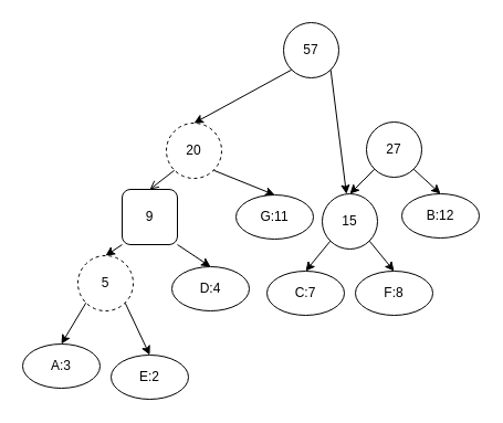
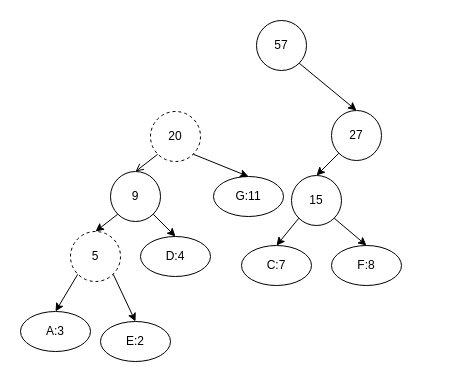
- <mxCell id="24" style="edgeStyle=none;html=1;exitX=0;exitY=1;exitDx=0;exitDy=0;entryX=0.5;entryY=0;entryDx=0;entryDy=0;" edge="1" parent="1" source="26" target="20"><mxGeometry relative="1" as="geometry" /></mxCell>
- <mxCell id="25" style="edgeStyle=none;html=1;exitX=1;exitY=1;exitDx=0;exitDy=0;" edge="1" parent="1" source="26" target="17"><mxGeometry relative="1" as="geometry" /></mxCell>
+ <mxCell id="25" style="edgeStyle=none;html=1;exitX=1;exitY=1;exitDx=0;exitDy=0;entryX=0.5;entryY=0;entryDx=0;entryDy=0;" edge="1" parent="1" source="26" target="23"><mxGeometry relative="1" as="geometry" /></mxCell>
- <mxCell id="22" style="edgeStyle=none;html=1;exitX=1;exitY=1;exitDx=0;exitDy=0;entryX=0.5;entryY=0;entryDx=0;entryDy=0;" edge="1" parent="1" source="23" target="3"><mxGeometry relative="1" as="geometry" /></mxCell>
- <mxCell id="3" value="B:12" style="ellipse;whiteSpace=wrap;html=1;" vertex="1" parent="1"><mxGeometry x="363" y="175" width="70" height="40" as="geometry" /></mxCell>
- <mxCell id="14" value="9" style="whiteSpace=wrap;html=1;aspect=fixed;rounded=1;" vertex="1" parent="1"><mxGeometry x="110" y="171" width="50" height="50" as="geometry" /></mxCell>
+ <mxCell id="14" value="9" style="ellipse;whiteSpace=wrap;html=1;aspect=fixed;" vertex="1" parent="1"><mxGeometry x="110" y="171" width="50" height="50" as="geometry" /></mxCell>
- <mxCell id="5" value="D:4" style="ellipse;whiteSpace=wrap;html=1;" vertex="1" parent="1"><mxGeometry x="155" y="241" width="70" height="40" as="geometry" /></mxCell>
+ <mxCell id="5" value="D:4" style="ellipse;whiteSpace=wrap;html=1;" vertex="1" parent="1"><mxGeometry x="140" y="236" width="70" height="40" as="geometry" /></mxCell>
- <mxCell id="7" value="F:8" style="ellipse;whiteSpace=wrap;html=1;" vertex="1" parent="1"><mxGeometry x="321" y="245" width="70" height="40" as="geometry" /></mxCell>
+ <mxCell id="7" value="F:8" style="ellipse;whiteSpace=wrap;html=1;" vertex="1" parent="1"><mxGeometry x="331" y="245" width="70" height="40" as="geometry" /></mxCell>
